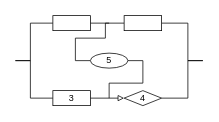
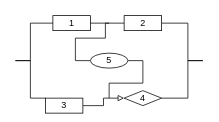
+ <mxCell id="15" value="1" style="text;html=1;align=center;verticalAlign=middle;resizable=0;points=[];autosize=1;" vertex="1" parent="1"><mxGeometry x="85" y="20" width="20" height="20" as="geometry" /></mxCell>
+ <mxCell id="16" value="2" style="text;html=1;align=center;verticalAlign=middle;resizable=0;points=[];autosize=1;" vertex="1" parent="1"><mxGeometry x="180" y="20" width="20" height="20" as="geometry" /></mxCell>
- <mxCell id="10" value="3" style="rounded=0;whiteSpace=wrap;html=1;" vertex="1" parent="1"><mxGeometry x="70" y="120" width="50" height="20" as="geometry" /></mxCell>
+ <mxCell id="10" value="3" style="rounded=0;whiteSpace=wrap;html=1;" vertex="1" parent="1"><mxGeometry x="60" y="130" width="50" height="20" as="geometry" /></mxCell>
